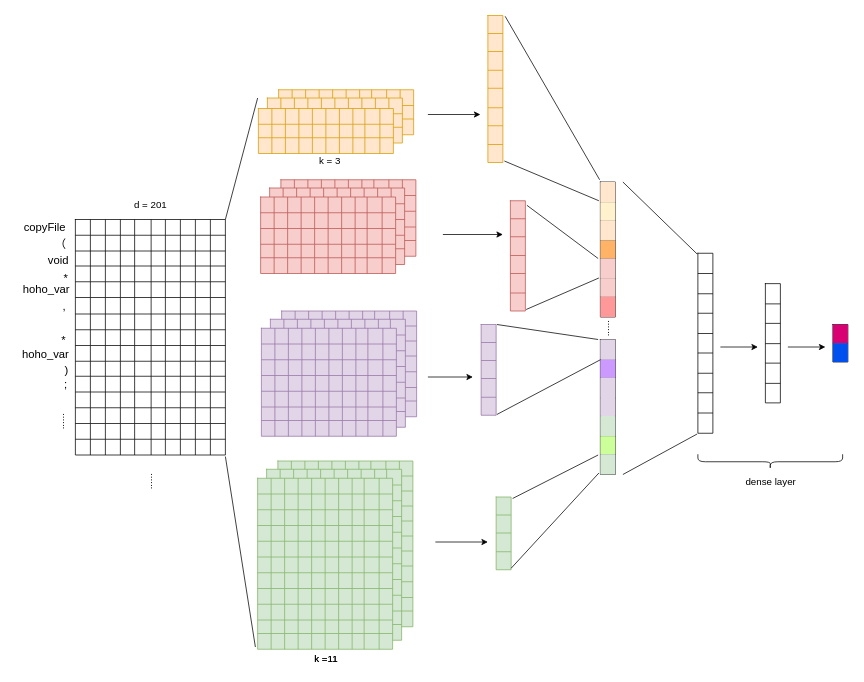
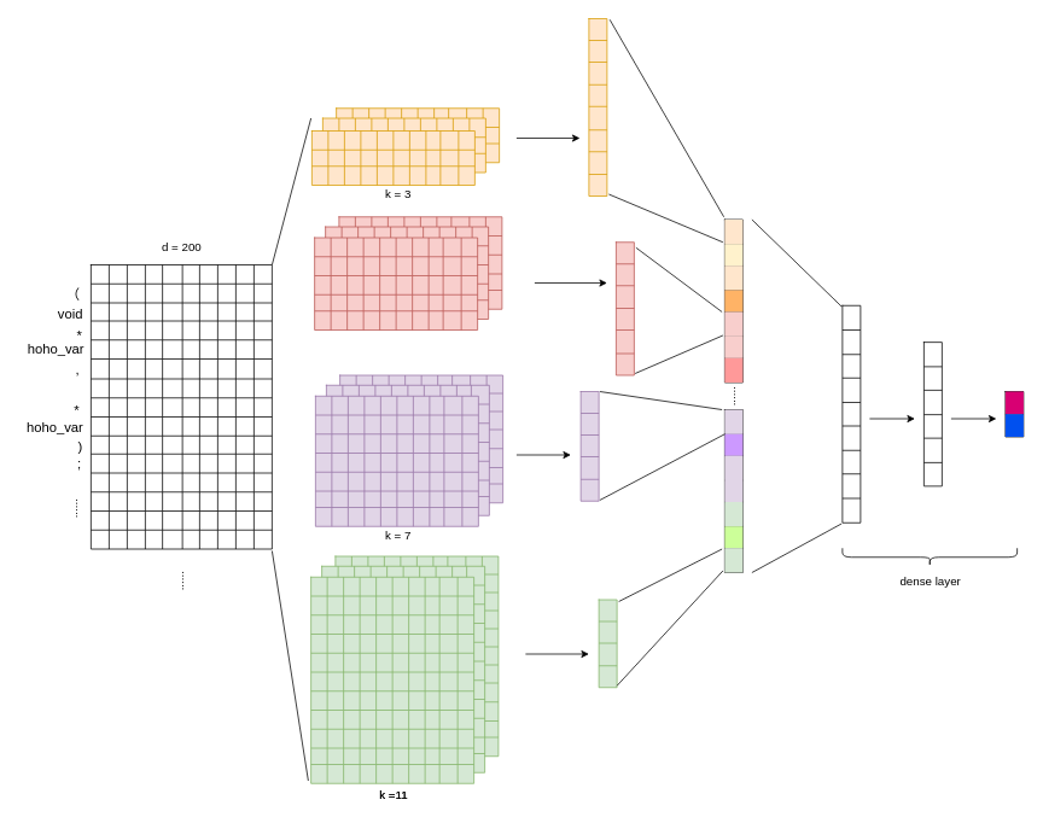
- <mxCell id="178" value="d = 201" style="text;html=1;align=center;verticalAlign=middle;resizable=0;points=[];autosize=1;strokeColor=none;fillColor=none;fontSize=13;fontColor=#000000;" vertex="1" parent="1"><mxGeometry x="170" y="262" width="60" height="20" as="geometry" /></mxCell>
+ <mxCell id="178" value="d = 200" style="text;html=1;align=center;verticalAlign=middle;resizable=0;points=[];autosize=1;strokeColor=none;fillColor=none;fontSize=13;fontColor=#000000;" vertex="1" parent="1"><mxGeometry x="170" y="262" width="60" height="20" as="geometry" /></mxCell>
- <mxCell id="168" value="copyFile" style="text;html=1;align=center;verticalAlign=middle;resizable=0;points=[];autosize=1;strokeColor=none;fillColor=none;fontSize=15;" vertex="1" parent="1"><mxGeometry x="24" y="292" width="70" height="20" as="geometry" /></mxCell>
+ <mxCell id="1054" value="k = 7" style="text;html=1;align=center;verticalAlign=middle;resizable=0;points=[];autosize=1;strokeColor=none;fillColor=none;fontSize=13;fontColor=#000000;" vertex="1" parent="1"><mxGeometry x="419" y="581" width="40" height="20" as="geometry" /></mxCell>
